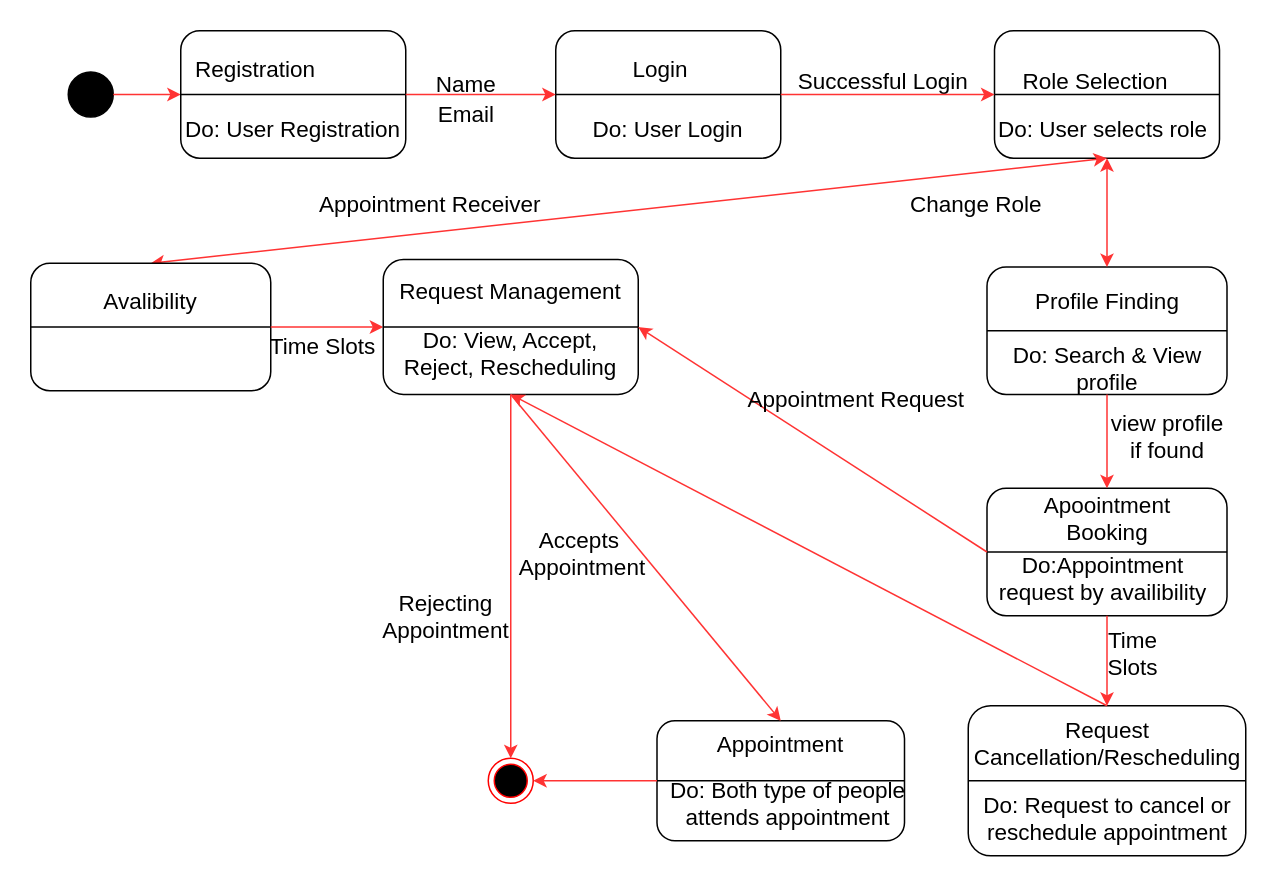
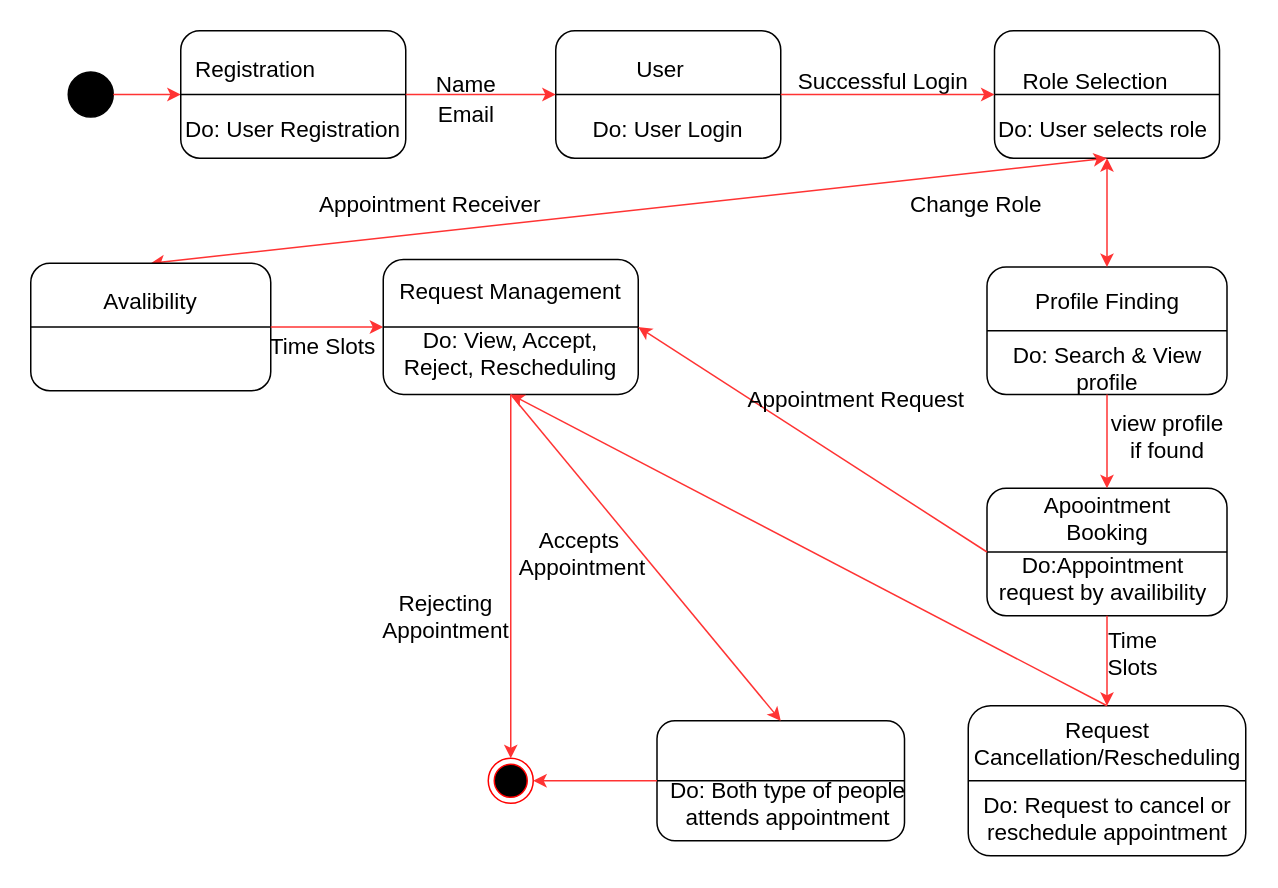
- <mxCell id="14" value="Login" style="text;html=1;strokeColor=none;fillColor=none;align=center;verticalAlign=middle;whiteSpace=wrap;rounded=0;fontSize=15;fontColor=#000000;" parent="1" vertex="1"><mxGeometry x="410" y="20" width="60" height="50" as="geometry" /></mxCell>
+ <mxCell id="14" value="User" style="text;html=1;strokeColor=none;fillColor=none;align=center;verticalAlign=middle;whiteSpace=wrap;rounded=0;fontSize=15;fontColor=#000000;" parent="1" vertex="1"><mxGeometry x="410" y="20" width="60" height="50" as="geometry" /></mxCell>
- <mxCell id="53" value="Appointment" style="text;html=1;strokeColor=none;fillColor=none;align=center;verticalAlign=middle;whiteSpace=wrap;rounded=0;fontSize=15;fontColor=#000000;" parent="1" vertex="1"><mxGeometry x="470" y="480" width="100" height="30" as="geometry" /></mxCell>
